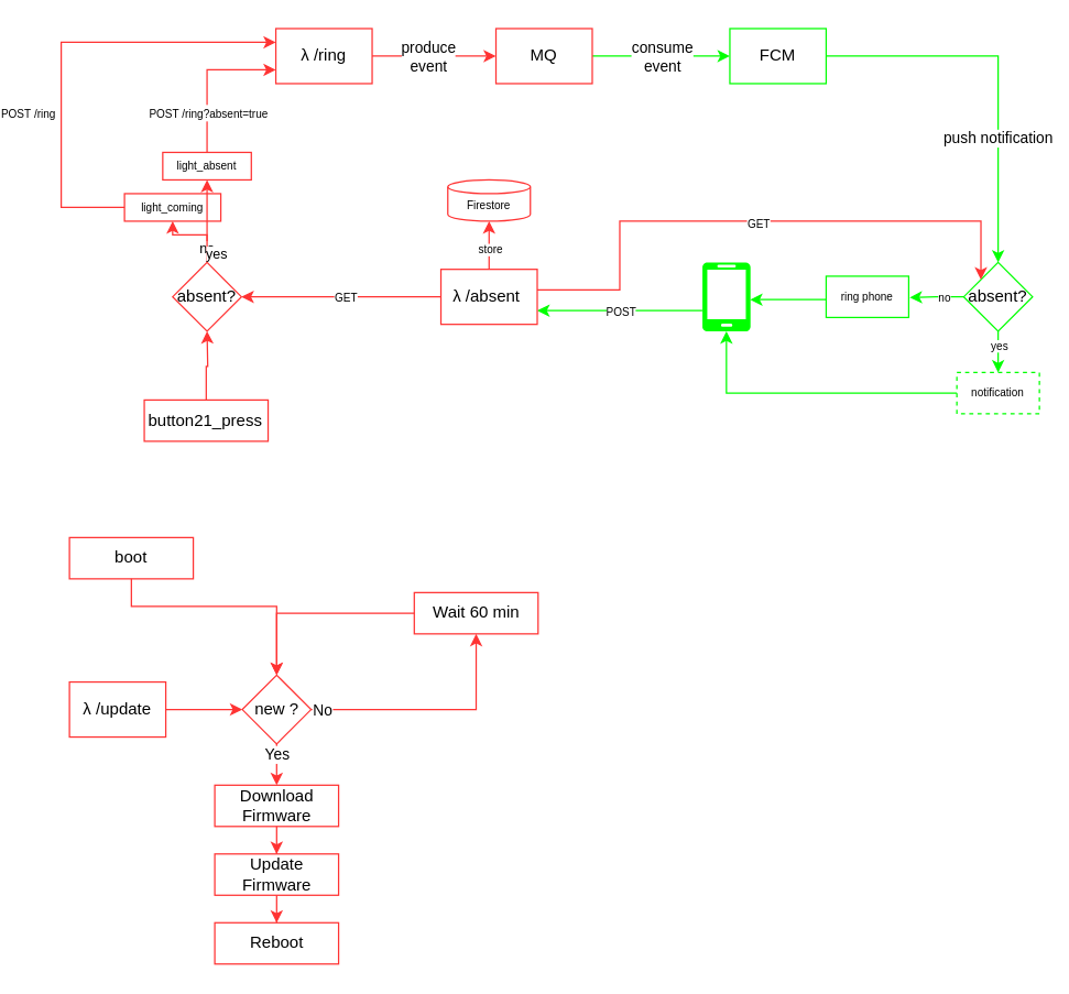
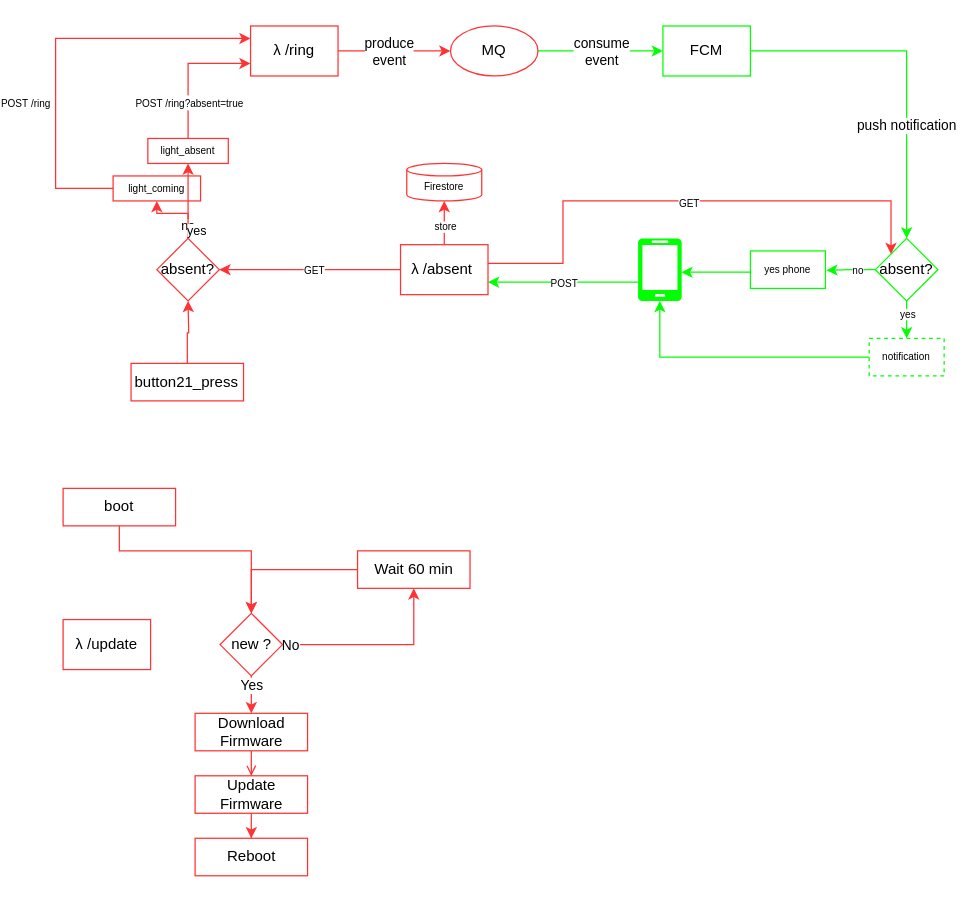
- <mxCell id="9" value="MQ" style="rounded=0;whiteSpace=wrap;html=1;strokeColor=#FF3333;fillColor=none;" parent="1" vertex="1"><mxGeometry x="336" y="20" width="70" height="40" as="geometry" /></mxCell>
+ <mxCell id="9" value="MQ" style="ellipse;whiteSpace=wrap;html=1;strokeColor=#FF3333;fillColor=none;" parent="1" vertex="1"><mxGeometry x="336" y="20" width="70" height="40" as="geometry" /></mxCell>
- <mxCell id="32" value="ring phone" style="rounded=0;whiteSpace=wrap;html=1;fontSize=8;strokeColor=#00FF00;fillColor=none;" parent="1" vertex="1"><mxGeometry x="576" y="200" width="60" height="30" as="geometry" /></mxCell>
+ <mxCell id="32" value="yes phone" style="rounded=0;whiteSpace=wrap;html=1;fontSize=8;strokeColor=#00FF00;fillColor=none;" parent="1" vertex="1"><mxGeometry x="576" y="200" width="60" height="30" as="geometry" /></mxCell>
- <mxCell id="54" value="Wait 60 min" style="rounded=0;whiteSpace=wrap;html=1;strokeColor=#FF3333;fillColor=none;" vertex="1" parent="1"><mxGeometry x="276.62" y="430" width="90" height="30" as="geometry" /></mxCell>
+ <mxCell id="54" value="Wait 60 min" style="rounded=0;whiteSpace=wrap;html=1;strokeColor=#FF3333;fillColor=none;" vertex="1" parent="1"><mxGeometry x="261.62" y="440" width="90" height="30" as="geometry" /></mxCell>
- <mxCell id="51" style="edgeStyle=orthogonalEdgeStyle;rounded=0;orthogonalLoop=1;jettySize=auto;html=1;entryX=0;entryY=0.5;entryDx=0;entryDy=0;strokeColor=#FF3333;" edge="1" parent="1" source="52" target="48"><mxGeometry relative="1" as="geometry" /></mxCell>
- <mxCell id="49" style="edgeStyle=orthogonalEdgeStyle;rounded=0;orthogonalLoop=1;jettySize=auto;html=1;entryX=0.5;entryY=0;entryDx=0;entryDy=0;strokeColor=#FF3333;" edge="1" parent="1" source="50" target="56"><mxGeometry relative="1" as="geometry" /></mxCell>
+ <mxCell id="49" style="edgeStyle=orthogonalEdgeStyle;rounded=0;orthogonalLoop=1;jettySize=auto;html=1;entryX=0.5;entryY=0;entryDx=0;entryDy=0;strokeColor=#FF3333;endArrow=open;" edge="1" parent="1" source="50" target="56"><mxGeometry relative="1" as="geometry" /></mxCell>
